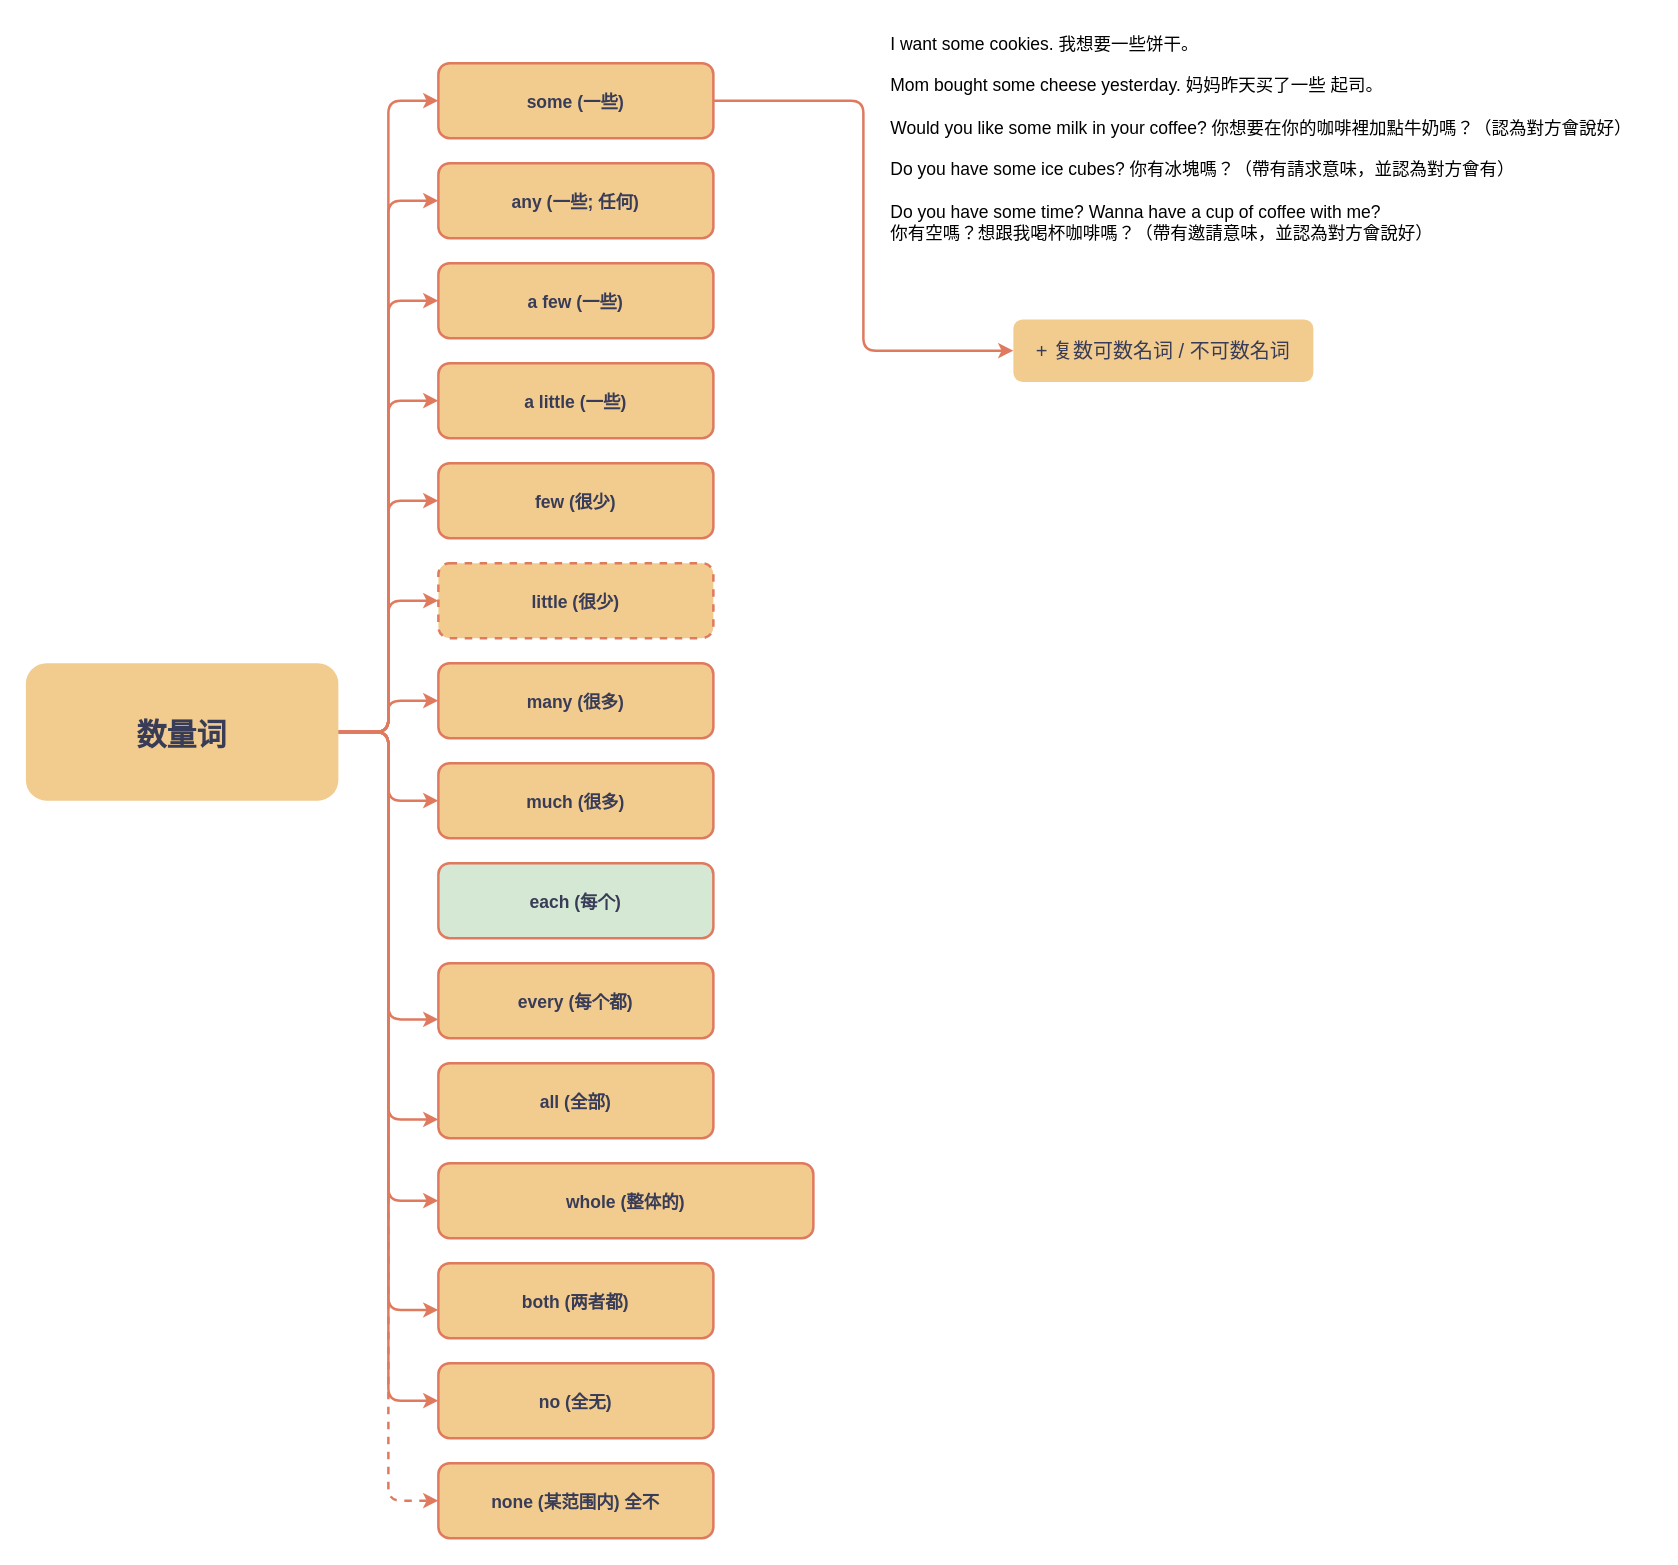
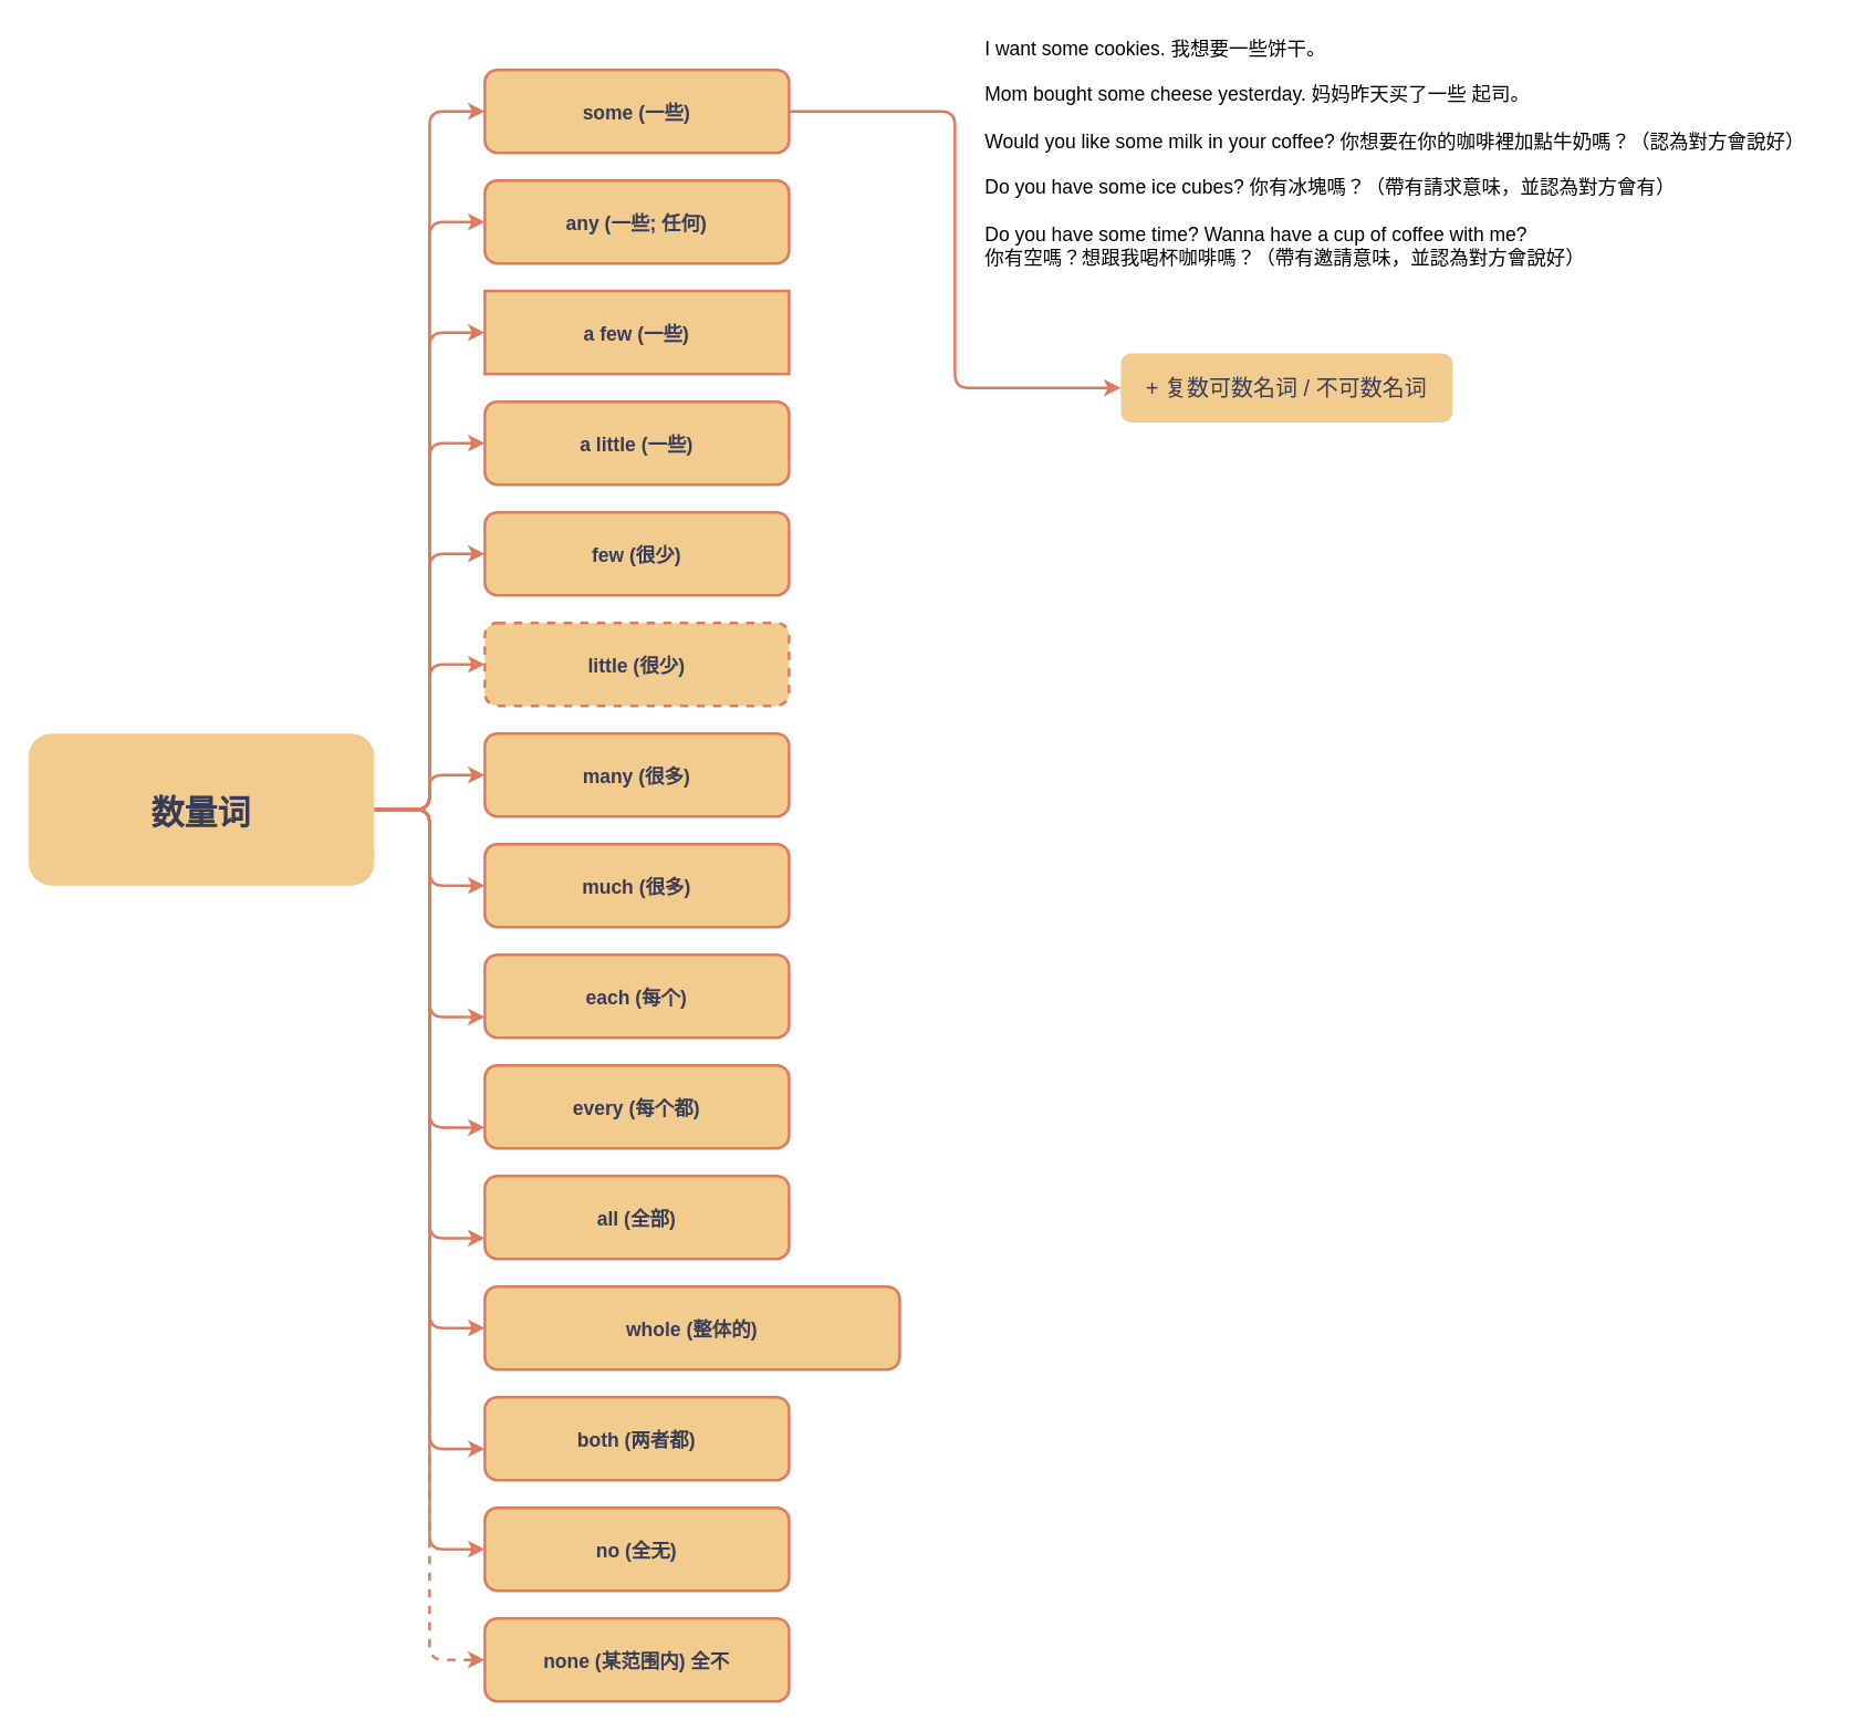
- <mxCell id="22" value="a few (一些)" style="fillColor=#F2CC8F;strokeColor=#E07A5F;shadow=0;fontStyle=1;fontColor=#393C56;fontSize=14;rounded=1;strokeWidth=2;sketch=0;" parent="1" vertex="1"><mxGeometry x="350" y="210" width="220" height="60" as="geometry" /></mxCell>
+ <mxCell id="22" value="a few (一些)" style="fillColor=#F2CC8F;strokeColor=#E07A5F;shadow=0;fontStyle=1;fontColor=#393C56;fontSize=14;strokeWidth=2;sketch=0;rounded=0;" parent="1" vertex="1"><mxGeometry x="350" y="210" width="220" height="60" as="geometry" /></mxCell>
- <mxCell id="27" value="each (每个)" style="fillColor=#d5e8d4;strokeColor=#E07A5F;shadow=0;fontStyle=1;fontColor=#393C56;fontSize=14;rounded=1;strokeWidth=2;sketch=0;" parent="1" vertex="1"><mxGeometry x="350" y="690" width="220" height="60" as="geometry" /></mxCell>
+ <mxCell id="27" value="each (每个)" style="fillColor=#F2CC8F;strokeColor=#E07A5F;shadow=0;fontStyle=1;fontColor=#393C56;fontSize=14;rounded=1;strokeWidth=2;sketch=0;" parent="1" vertex="1"><mxGeometry x="350" y="690" width="220" height="60" as="geometry" /></mxCell>
+ <mxCell id="9" style="edgeStyle=orthogonalEdgeStyle;rounded=1;sketch=0;orthogonalLoop=1;jettySize=auto;html=1;entryX=0;entryY=0.75;entryDx=0;entryDy=0;strokeColor=#E07A5F;fillColor=#F2CC8F;fontColor=#393C56;strokeWidth=2;shadow=0;labelBackgroundColor=#F4F1DE;" parent="1" source="17" target="27" edge="1"><mxGeometry relative="1" as="geometry" /></mxCell>
